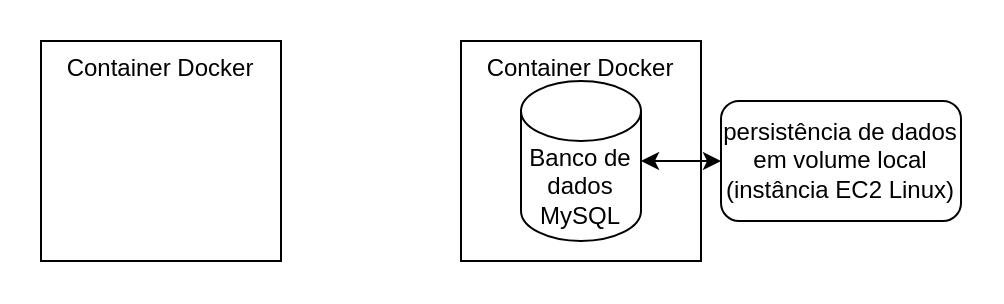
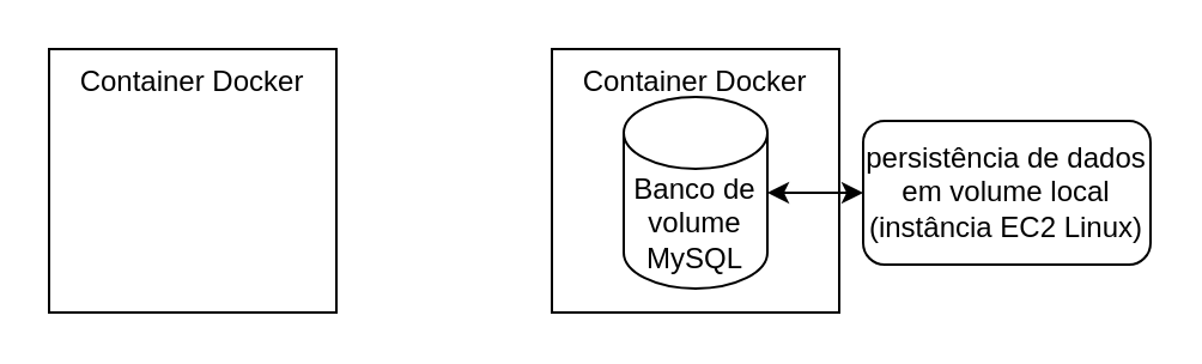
- <mxCell id="3" value="Banco de dados MySQL" style="shape=cylinder3;whiteSpace=wrap;html=1;boundedLbl=1;backgroundOutline=1;size=15;" vertex="1" parent="1"><mxGeometry x="260" y="40" width="60" height="80" as="geometry" /></mxCell>
+ <mxCell id="3" value="Banco de volume MySQL" style="shape=cylinder3;whiteSpace=wrap;html=1;boundedLbl=1;backgroundOutline=1;size=15;" vertex="1" parent="1"><mxGeometry x="260" y="40" width="60" height="80" as="geometry" /></mxCell>
